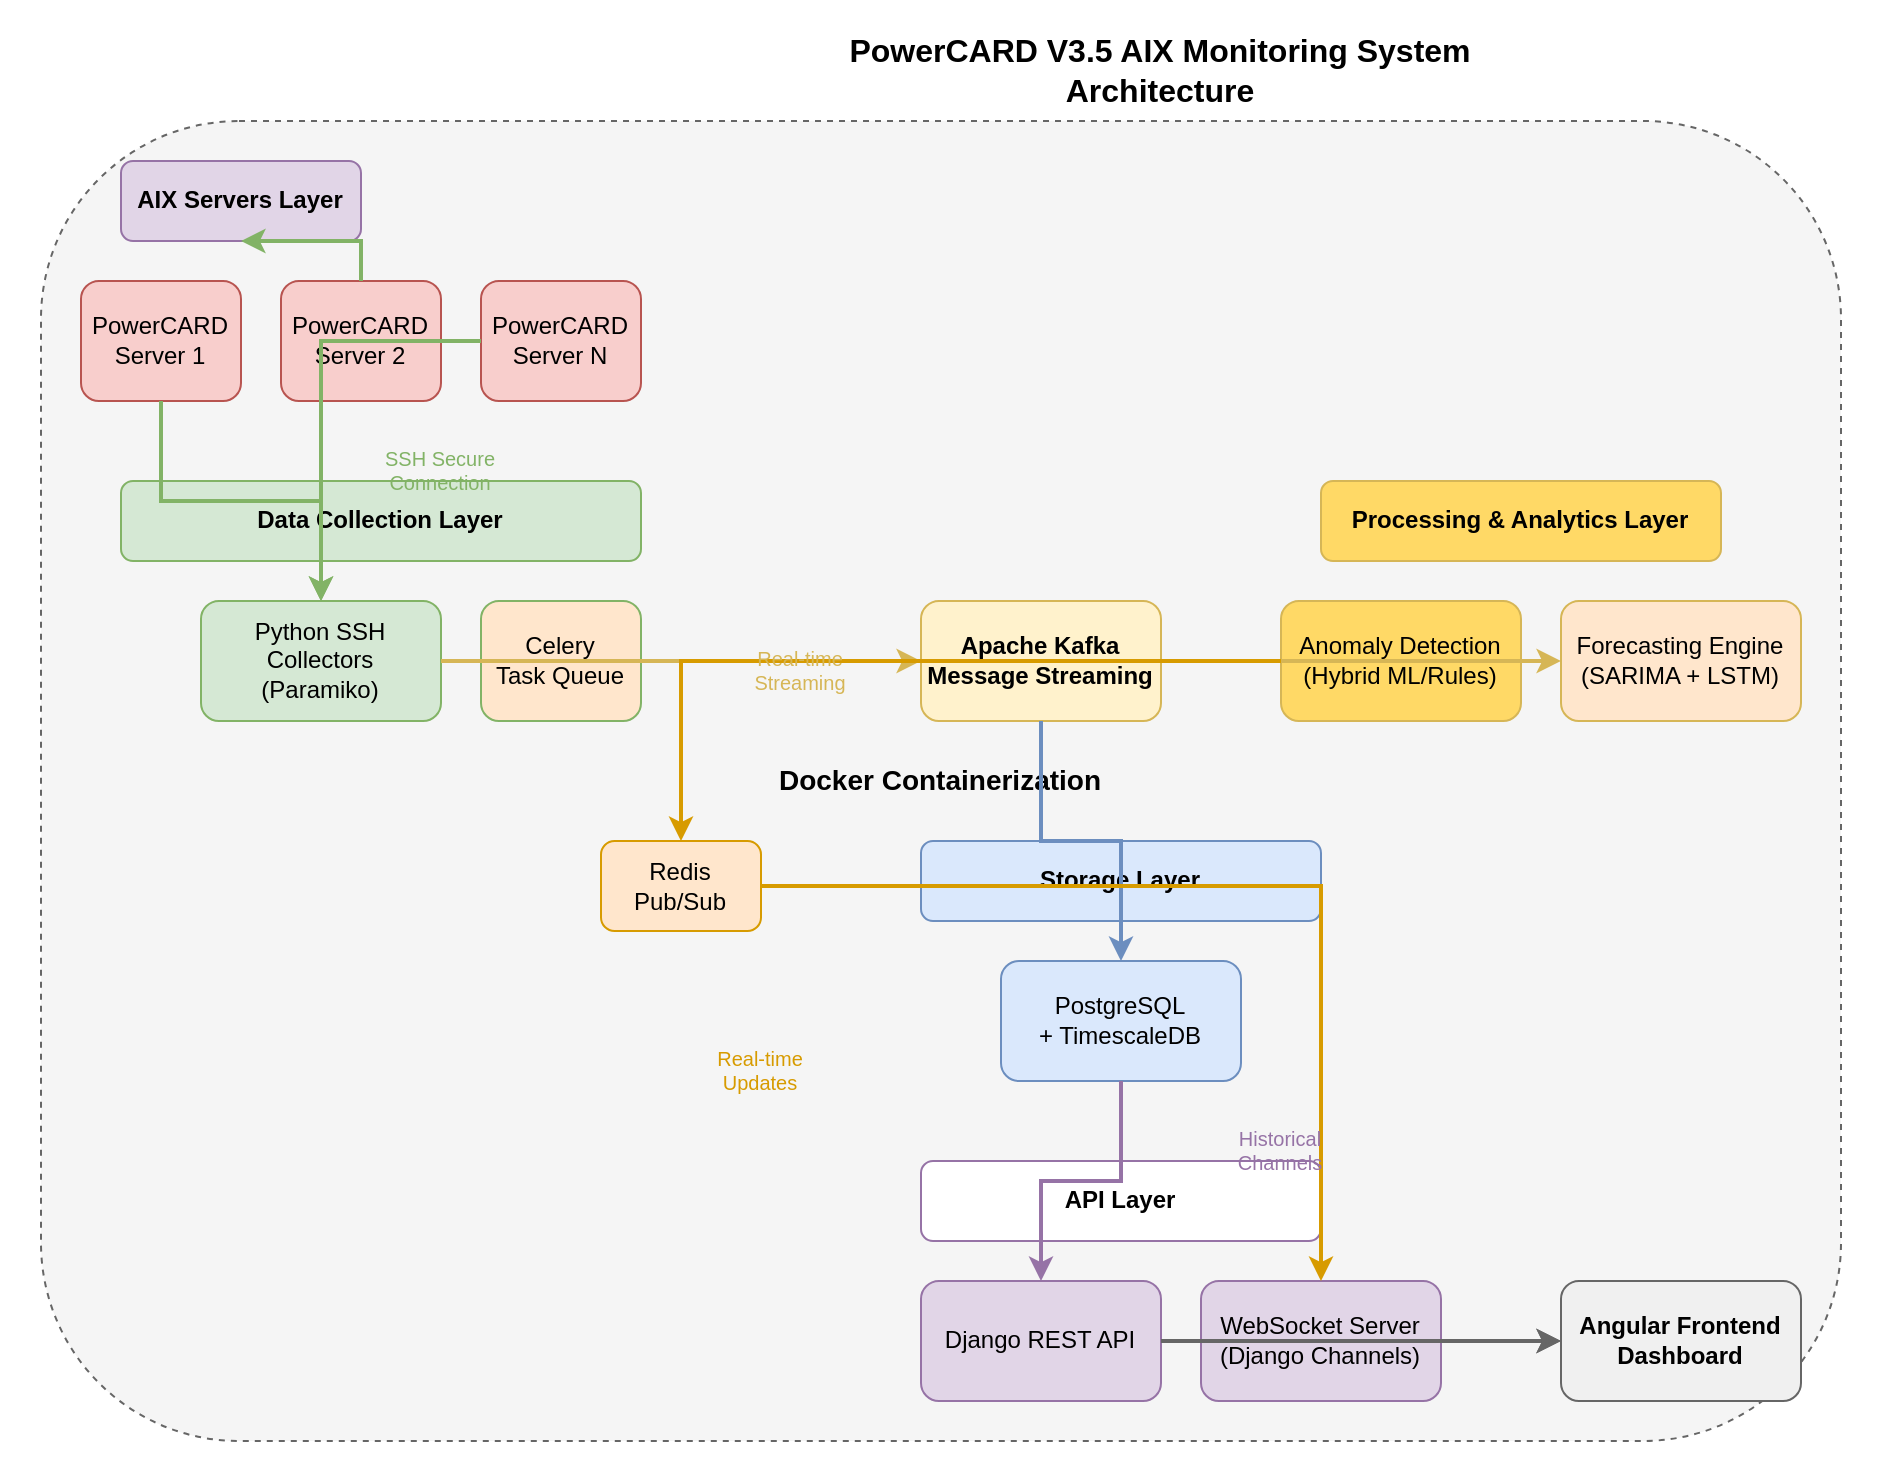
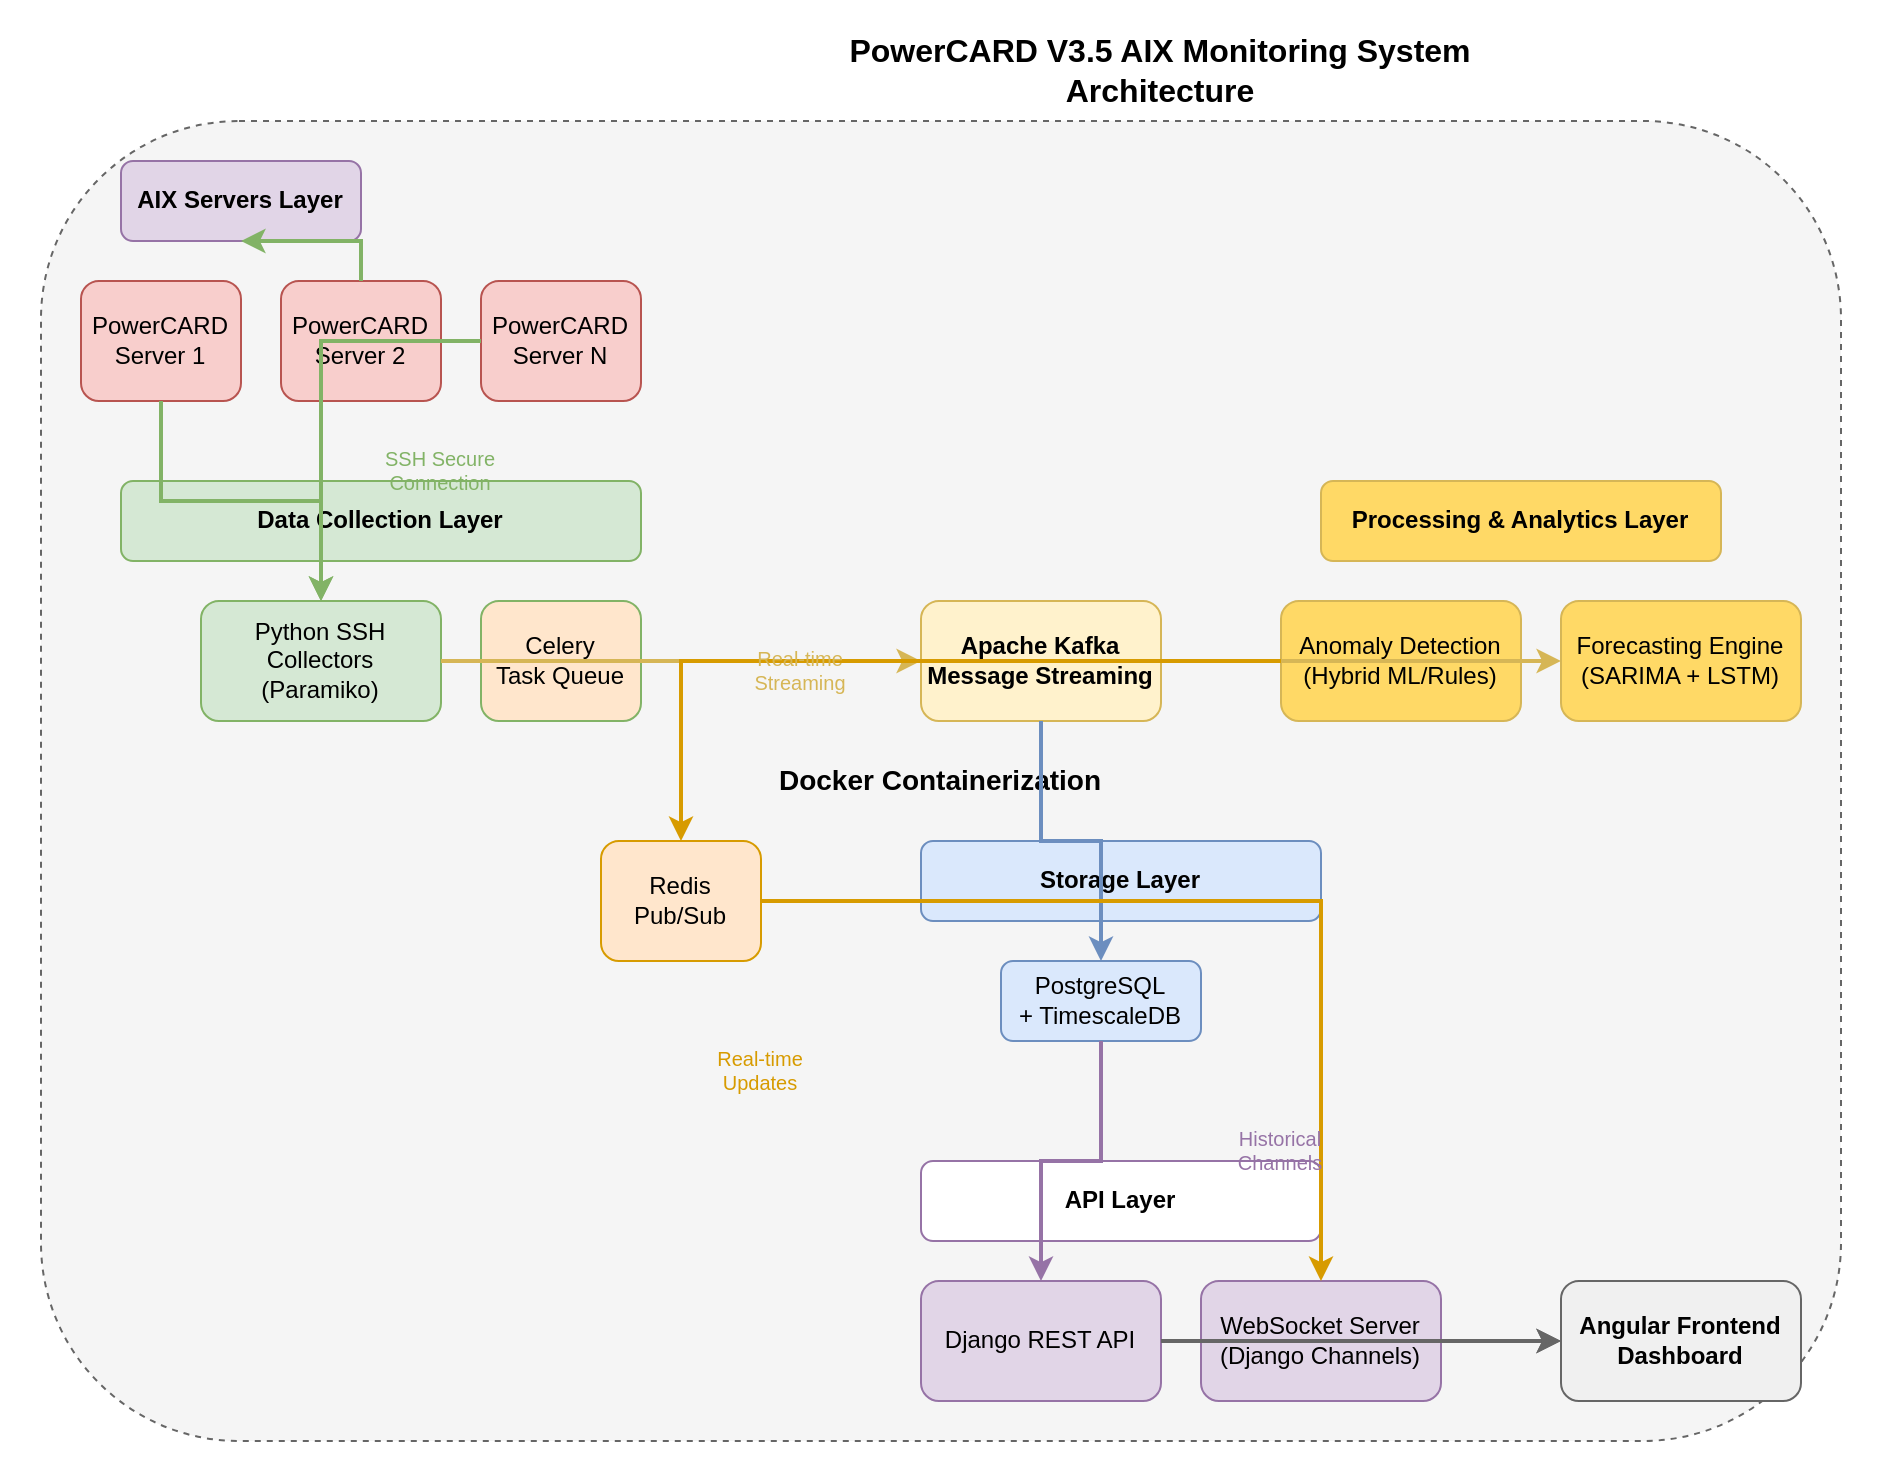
- <mxCell id="14" value="Forecasting Engine&#10;(SARIMA + LSTM)" style="rounded=1;whiteSpace=wrap;html=1;fillColor=#ffe6cc;strokeColor=#d6b656;" vertex="1" parent="1"><mxGeometry x="780" y="300" width="120" height="60" as="geometry" /></mxCell>
+ <mxCell id="14" value="Forecasting Engine&#10;(SARIMA + LSTM)" style="rounded=1;whiteSpace=wrap;html=1;fillColor=#ffd966;strokeColor=#d6b656;" vertex="1" parent="1"><mxGeometry x="780" y="300" width="120" height="60" as="geometry" /></mxCell>
- <mxCell id="17" value="Redis&#10;Pub/Sub" style="rounded=1;whiteSpace=wrap;html=1;fillColor=#ffe6cc;strokeColor=#d79b00;" vertex="1" parent="1"><mxGeometry x="300" y="420" width="80" height="45" as="geometry" /></mxCell>
+ <mxCell id="17" value="Redis&#10;Pub/Sub" style="rounded=1;whiteSpace=wrap;html=1;fillColor=#ffe6cc;strokeColor=#d79b00;" vertex="1" parent="1"><mxGeometry x="300" y="420" width="80" height="60" as="geometry" /></mxCell>
- <mxCell id="16" value="PostgreSQL&#10;+ TimescaleDB" style="rounded=1;whiteSpace=wrap;html=1;fillColor=#dae8fc;strokeColor=#6c8ebf;" vertex="1" parent="1"><mxGeometry x="500" y="480" width="120" height="60" as="geometry" /></mxCell>
+ <mxCell id="16" value="PostgreSQL&#10;+ TimescaleDB" style="rounded=1;whiteSpace=wrap;html=1;fillColor=#dae8fc;strokeColor=#6c8ebf;" vertex="1" parent="1"><mxGeometry x="500" y="480" width="100" height="40" as="geometry" /></mxCell>
